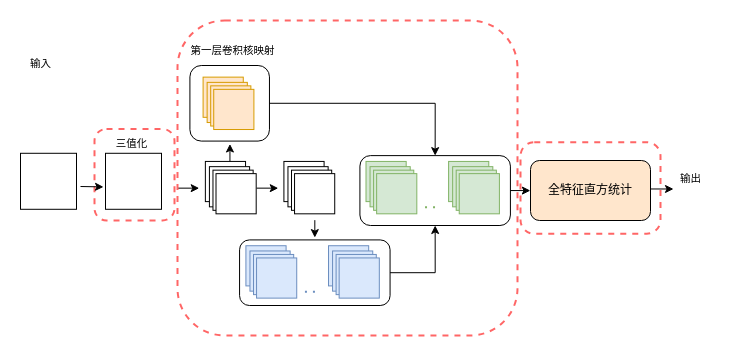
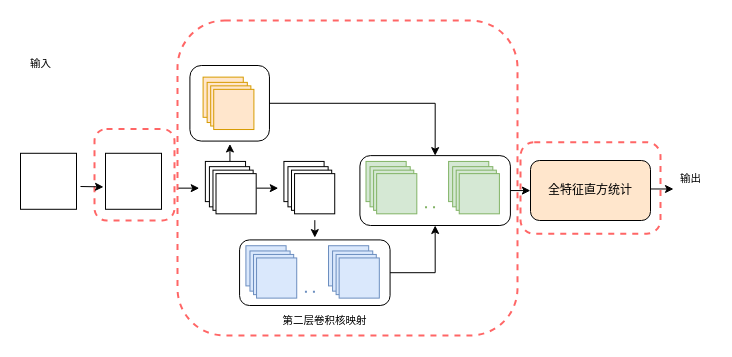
- <mxCell id="3" value="第一层卷积核映射" style="text;html=1;align=center;verticalAlign=middle;resizable=0;points=[];autosize=1;fontSize=10.5;" vertex="1" parent="1"><mxGeometry x="177" y="40" width="110" height="20" as="geometry" /></mxCell>
- <mxCell id="5" value="三值化" style="text;html=1;align=center;verticalAlign=middle;resizable=0;points=[];autosize=1;fontSize=10.5;" vertex="1" parent="1"><mxGeometry x="106" y="132.79" width="50" height="20" as="geometry" /></mxCell>
+ <mxCell id="51" value="第二层卷积核映射" style="text;html=1;align=center;verticalAlign=middle;resizable=0;points=[];autosize=1;fontSize=10.5;" vertex="1" parent="10"><mxGeometry x="91.964" y="245" width="110" height="20" as="geometry" /></mxCell>
